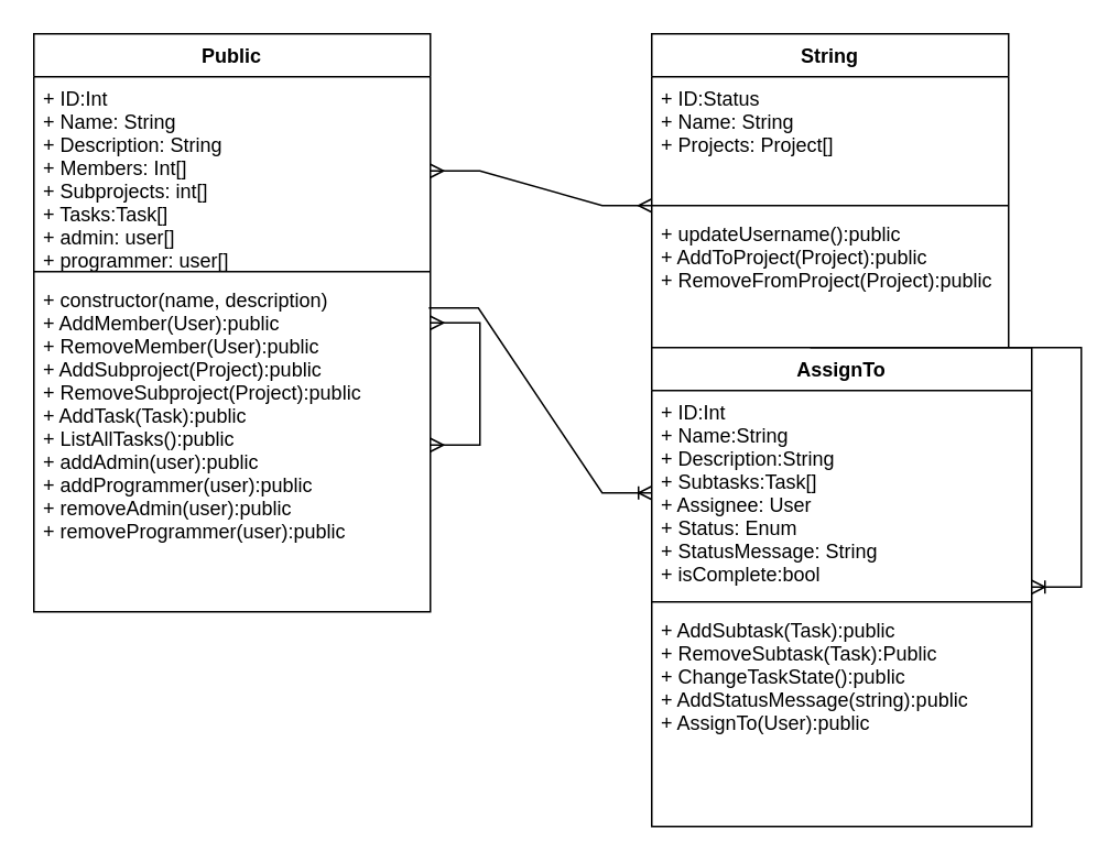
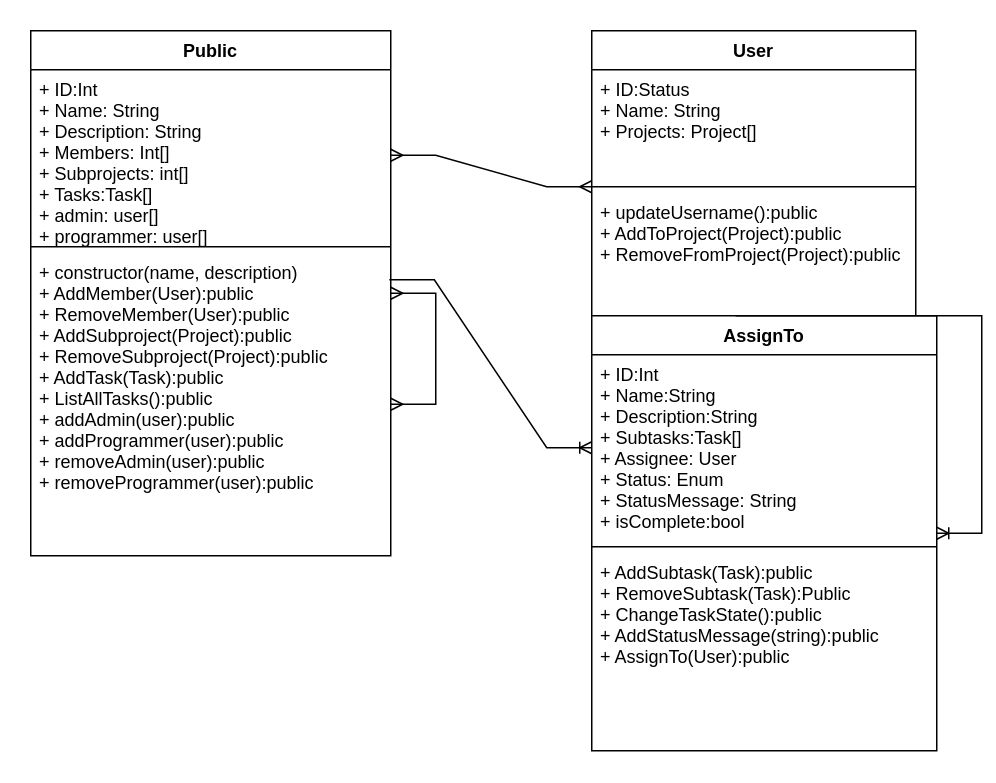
- <mxCell id="7" value="String" style="swimlane;fontStyle=1;align=center;verticalAlign=top;childLayout=stackLayout;horizontal=1;startSize=26;horizontalStack=0;resizeParent=1;resizeParentMax=0;resizeLast=0;collapsible=1;marginBottom=0;" vertex="1" parent="1"><mxGeometry x="394" y="20" width="216" height="190" as="geometry" /></mxCell>
+ <mxCell id="7" value="User" style="swimlane;fontStyle=1;align=center;verticalAlign=top;childLayout=stackLayout;horizontal=1;startSize=26;horizontalStack=0;resizeParent=1;resizeParentMax=0;resizeLast=0;collapsible=1;marginBottom=0;" vertex="1" parent="1"><mxGeometry x="394" y="20" width="216" height="190" as="geometry" /></mxCell>
